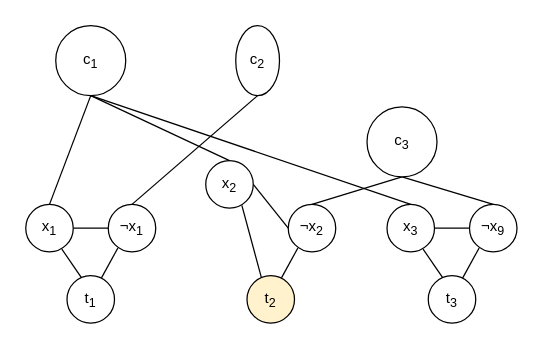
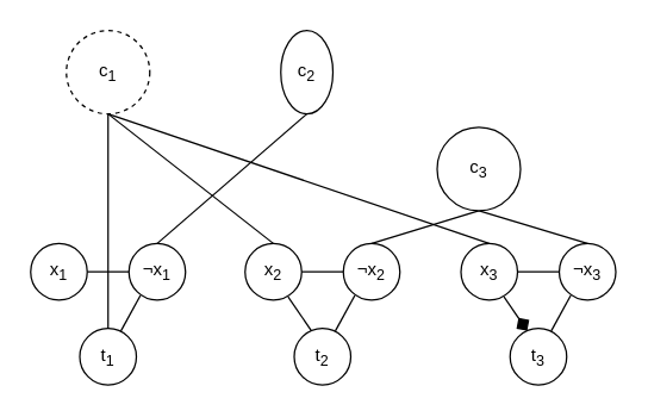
- <mxCell id="22" value="c&lt;sub&gt;1&lt;/sub&gt;" style="ellipse;whiteSpace=wrap;html=1;aspect=fixed;" vertex="1" parent="1"><mxGeometry x="44" y="20" width="56" height="56" as="geometry" /></mxCell>
+ <mxCell id="22" value="c&lt;sub&gt;1&lt;/sub&gt;" style="ellipse;whiteSpace=wrap;html=1;aspect=fixed;dashed=1;" vertex="1" parent="1"><mxGeometry x="44" y="20" width="56" height="56" as="geometry" /></mxCell>
- <mxCell id="28" value="" style="endArrow=none;html=1;rounded=0;fontSize=12;startSize=8;endSize=8;curved=1;exitX=0.5;exitY=1;exitDx=0;exitDy=0;entryX=0.5;entryY=0;entryDx=0;entryDy=0;" edge="1" parent="1" source="22" target="3"><mxGeometry width="50" height="50" relative="1" as="geometry"><mxPoint x="207" y="90" as="sourcePoint" /><mxPoint x="257" y="40" as="targetPoint" /></mxGeometry></mxCell>
+ <mxCell id="28" value="" style="endArrow=none;html=1;rounded=0;fontSize=12;startSize=8;endSize=8;curved=1;exitX=0.5;exitY=1;exitDx=0;exitDy=0;" edge="1" parent="1" source="22" target="5"><mxGeometry width="50" height="50" relative="1" as="geometry"><mxPoint x="207" y="90" as="sourcePoint" /><mxPoint x="257" y="40" as="targetPoint" /></mxGeometry></mxCell>
- <mxCell id="9" value="x&lt;sub&gt;2&lt;/sub&gt;" style="ellipse;whiteSpace=wrap;html=1;aspect=fixed;" vertex="1" parent="1"><mxGeometry x="164" y="128" width="38" height="38" as="geometry" /></mxCell>
+ <mxCell id="9" value="x&lt;sub&gt;2&lt;/sub&gt;" style="ellipse;whiteSpace=wrap;html=1;aspect=fixed;" vertex="1" parent="1"><mxGeometry x="164" y="163" width="38" height="38" as="geometry" /></mxCell>
- <mxCell id="16" value="¬x&lt;sub&gt;9&lt;/sub&gt;" style="ellipse;whiteSpace=wrap;html=1;aspect=fixed;" vertex="1" parent="1"><mxGeometry x="375" y="163" width="38" height="38" as="geometry" /></mxCell>
+ <mxCell id="16" value="¬x&lt;sub&gt;3&lt;/sub&gt;" style="ellipse;whiteSpace=wrap;html=1;aspect=fixed;" vertex="1" parent="1"><mxGeometry x="375" y="163" width="38" height="38" as="geometry" /></mxCell>
- <mxCell id="6" value="" style="endArrow=none;html=1;rounded=0;fontSize=12;startSize=8;endSize=8;curved=1;exitX=0.76;exitY=0.942;exitDx=0;exitDy=0;exitPerimeter=0;entryX=0.303;entryY=0.041;entryDx=0;entryDy=0;entryPerimeter=0;" edge="1" parent="1" source="3" target="5"><mxGeometry width="50" height="50" relative="1" as="geometry"><mxPoint x="45" y="204" as="sourcePoint" /><mxPoint x="95" y="154" as="targetPoint" /></mxGeometry></mxCell>
- <mxCell id="18" value="" style="endArrow=none;html=1;rounded=0;fontSize=12;startSize=8;endSize=8;curved=1;exitX=0.76;exitY=0.942;exitDx=0;exitDy=0;exitPerimeter=0;entryX=0.303;entryY=0.041;entryDx=0;entryDy=0;entryPerimeter=0;" edge="1" parent="1" source="15" target="17"><mxGeometry width="50" height="50" relative="1" as="geometry"><mxPoint x="334" y="204" as="sourcePoint" /><mxPoint x="384" y="154" as="targetPoint" /></mxGeometry></mxCell>
+ <mxCell id="18" value="" style="endArrow=diamond;html=1;rounded=0;fontSize=12;startSize=8;endSize=8;curved=1;exitX=0.76;exitY=0.942;exitDx=0;exitDy=0;exitPerimeter=0;entryX=0.303;entryY=0.041;entryDx=0;entryDy=0;entryPerimeter=0;" edge="1" parent="1" source="15" target="17"><mxGeometry width="50" height="50" relative="1" as="geometry"><mxPoint x="334" y="204" as="sourcePoint" /><mxPoint x="384" y="154" as="targetPoint" /></mxGeometry></mxCell>
- <mxCell id="11" value="t&lt;sub&gt;2&lt;/sub&gt;" style="ellipse;whiteSpace=wrap;html=1;aspect=fixed;fillColor=#fff2cc;" vertex="1" parent="1"><mxGeometry x="197" y="220" width="38" height="38" as="geometry" /></mxCell>
+ <mxCell id="11" value="t&lt;sub&gt;2&lt;/sub&gt;" style="ellipse;whiteSpace=wrap;html=1;aspect=fixed;" vertex="1" parent="1"><mxGeometry x="197" y="220" width="38" height="38" as="geometry" /></mxCell>
